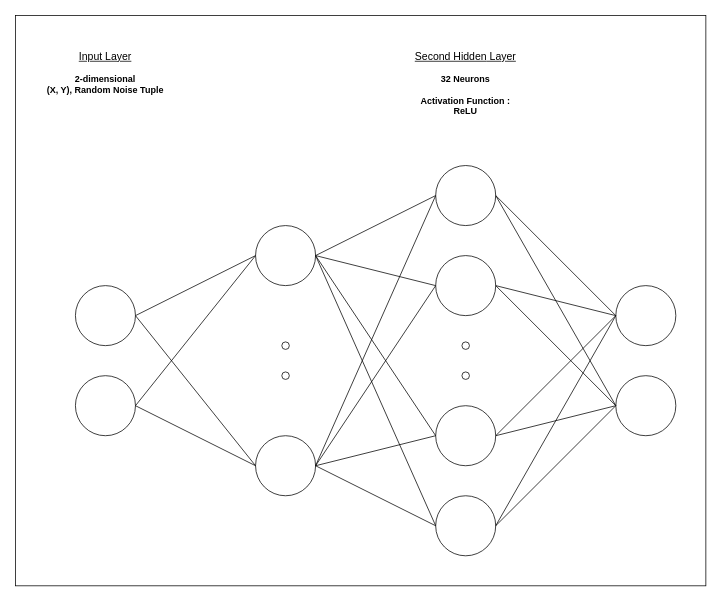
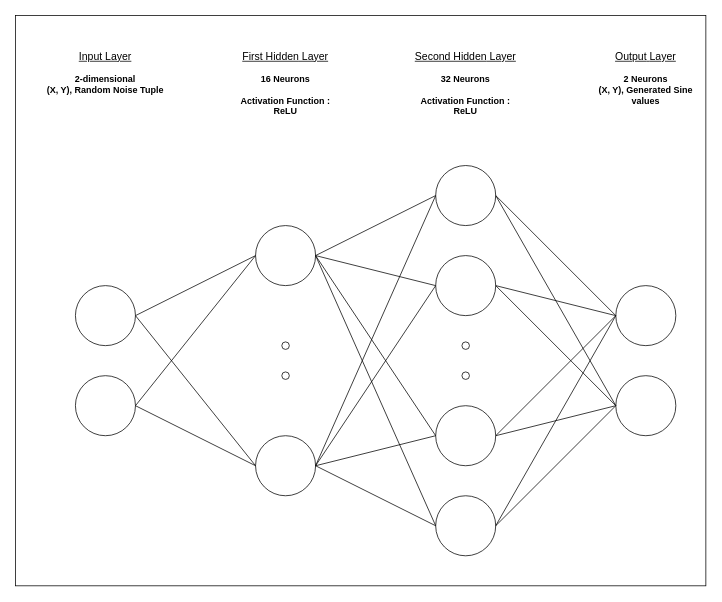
+ <mxCell id="38" value="&lt;font style=&quot;font-size: 14px&quot;&gt;&lt;u&gt;First Hidden&lt;/u&gt;&lt;u&gt; Layer&lt;/u&gt;&lt;br&gt;&lt;/font&gt;&lt;div&gt;&lt;br&gt;&lt;/div&gt;&lt;div&gt;&lt;b&gt;&lt;font style=&quot;font-size: 12px&quot;&gt;16 Neurons&lt;/font&gt;&lt;/b&gt;&lt;/div&gt;&lt;div&gt;&lt;b&gt;&lt;font style=&quot;font-size: 12px&quot;&gt;&lt;br&gt;&lt;/font&gt;&lt;/b&gt;&lt;/div&gt;&lt;div&gt;&lt;b&gt;&lt;font style=&quot;font-size: 12px&quot;&gt;Activation Function :&lt;/font&gt;&lt;/b&gt;&lt;/div&gt;&lt;div&gt;&lt;b&gt;&lt;font style=&quot;font-size: 12px&quot;&gt;ReLU&lt;br&gt;&lt;/font&gt;&lt;/b&gt;&lt;/div&gt;" style="text;html=1;strokeColor=none;fillColor=none;align=center;verticalAlign=top;whiteSpace=wrap;rounded=0;" vertex="1" parent="1"><mxGeometry x="300" y="60" width="160" height="160" as="geometry" /></mxCell>
+ <mxCell id="40" value="&lt;font style=&quot;font-size: 14px&quot;&gt;&lt;u&gt;Output&lt;/u&gt;&lt;/font&gt;&lt;font style=&quot;font-size: 14px&quot;&gt;&lt;u&gt;&lt;font style=&quot;font-size: 14px&quot;&gt; &lt;/font&gt;Layer&lt;/u&gt;&lt;br&gt;&lt;/font&gt;&lt;div&gt;&lt;br&gt;&lt;/div&gt;&lt;div&gt;&lt;b&gt;&lt;font style=&quot;font-size: 12px&quot;&gt;2 Neurons&lt;br&gt;&lt;/font&gt;&lt;/b&gt;&lt;/div&gt;&lt;div&gt;&lt;b&gt;(X, Y), Generated Sine values&lt;/b&gt;&lt;br&gt;&lt;/div&gt;" style="text;html=1;strokeColor=none;fillColor=none;align=center;verticalAlign=top;whiteSpace=wrap;rounded=0;" vertex="1" parent="1"><mxGeometry x="780" y="60" width="160" height="160" as="geometry" /></mxCell>
